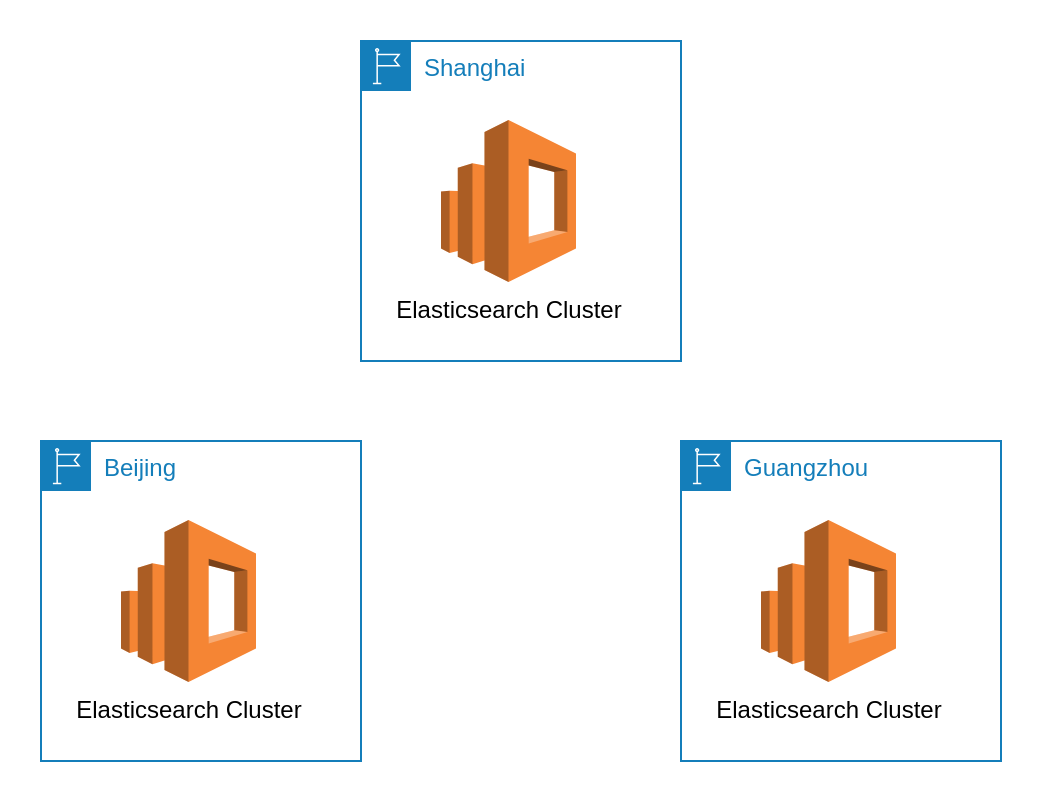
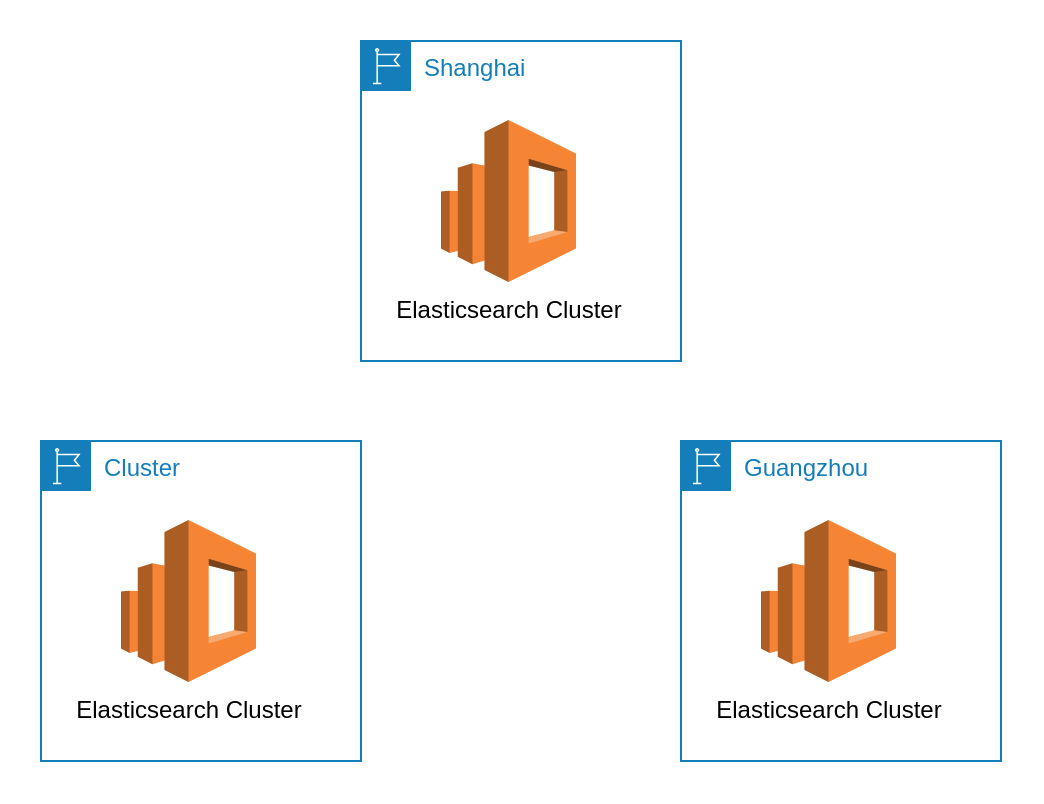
- <mxCell id="4" value="Beijing" style="points=[[0,0],[0.25,0],[0.5,0],[0.75,0],[1,0],[1,0.25],[1,0.5],[1,0.75],[1,1],[0.75,1],[0.5,1],[0.25,1],[0,1],[0,0.75],[0,0.5],[0,0.25]];outlineConnect=0;gradientColor=none;html=1;whiteSpace=wrap;fontSize=12;fontStyle=0;shape=mxgraph.aws4.group;grIcon=mxgraph.aws4.group_region;strokeColor=#147EBA;fillColor=none;verticalAlign=top;align=left;spacingLeft=30;fontColor=#147EBA;dashed=0;" vertex="1" parent="1"><mxGeometry x="20" y="220" width="160" height="160" as="geometry" /></mxCell>
+ <mxCell id="4" value="Cluster" style="points=[[0,0],[0.25,0],[0.5,0],[0.75,0],[1,0],[1,0.25],[1,0.5],[1,0.75],[1,1],[0.75,1],[0.5,1],[0.25,1],[0,1],[0,0.75],[0,0.5],[0,0.25]];outlineConnect=0;gradientColor=none;html=1;whiteSpace=wrap;fontSize=12;fontStyle=0;shape=mxgraph.aws4.group;grIcon=mxgraph.aws4.group_region;strokeColor=#147EBA;fillColor=none;verticalAlign=top;align=left;spacingLeft=30;fontColor=#147EBA;dashed=0;" vertex="1" parent="1"><mxGeometry x="20" y="220" width="160" height="160" as="geometry" /></mxCell>
